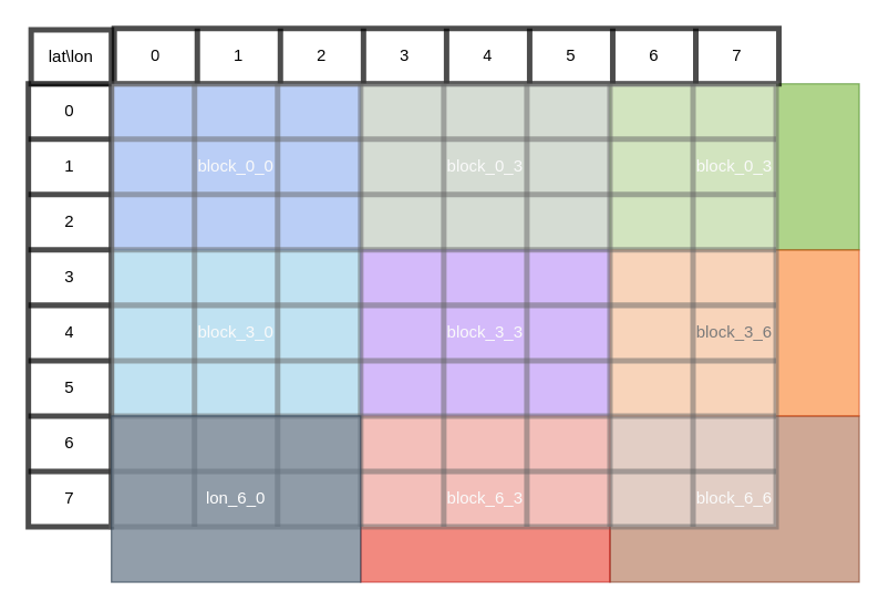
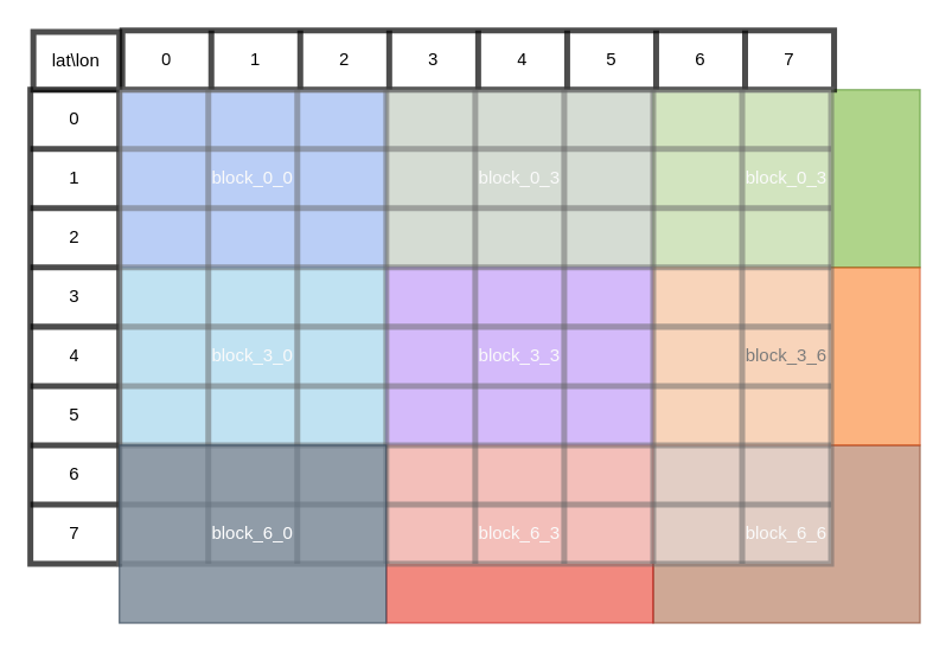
- <mxCell id="111" value="lon_6_0" style="rounded=0;whiteSpace=wrap;html=1;strokeColor=#314354;strokeWidth=1;fillColor=#647687;opacity=70;fontColor=#ffffff;" vertex="1" parent="1"><mxGeometry x="80" y="300" width="180" height="120" as="geometry" /></mxCell>
+ <mxCell id="111" value="block_6_0" style="rounded=0;whiteSpace=wrap;html=1;strokeColor=#314354;strokeWidth=1;fillColor=#647687;opacity=70;fontColor=#ffffff;" vertex="1" parent="1"><mxGeometry x="80" y="300" width="180" height="120" as="geometry" /></mxCell>
